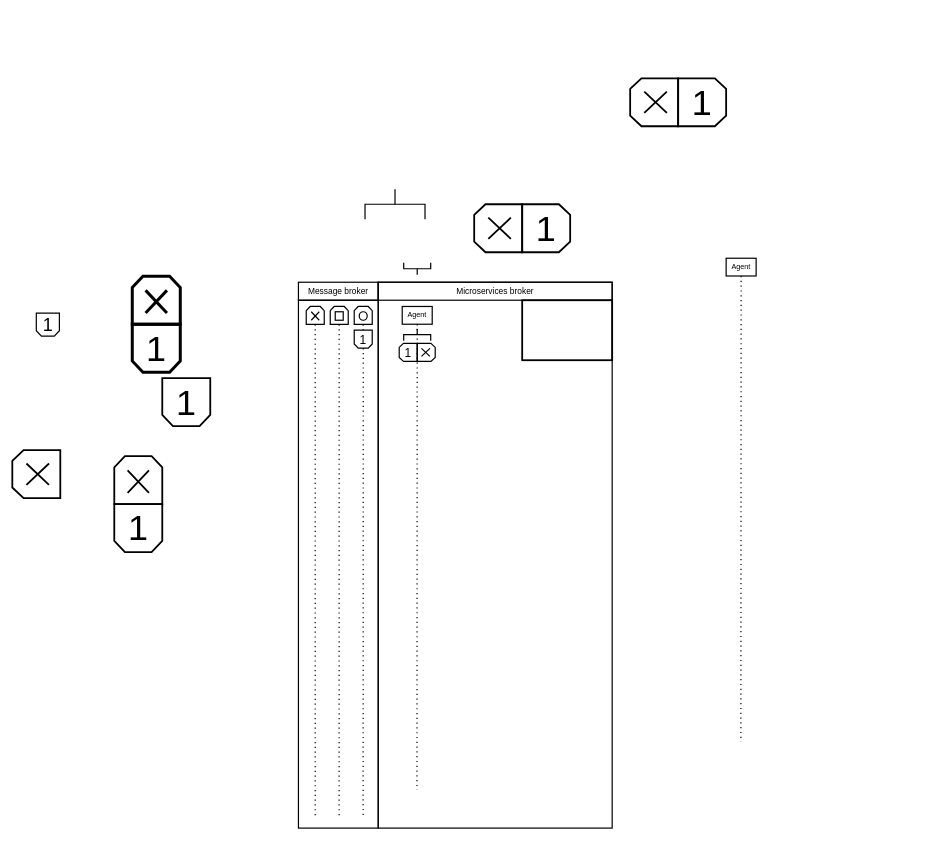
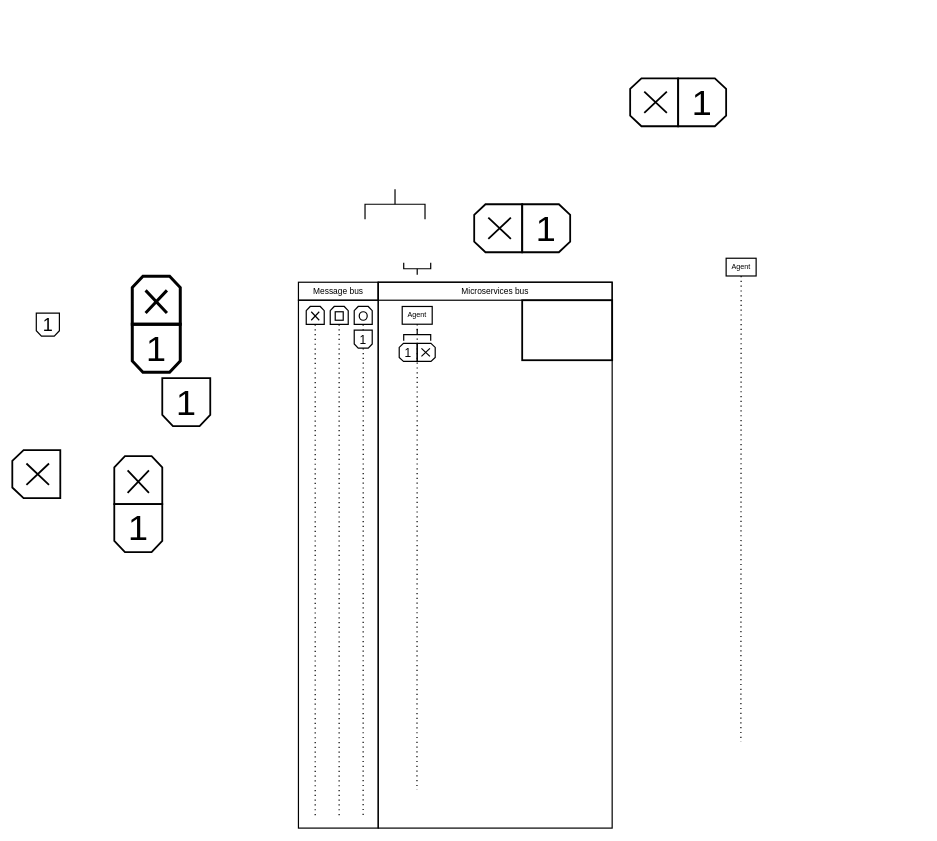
- <mxCell id="5" value="&lt;font style=&quot;font-size: 14px&quot;&gt;Message broker&lt;/font&gt;" style="rounded=0;whiteSpace=wrap;html=1;strokeColor=default;strokeWidth=2;fillColor=none;align=center;verticalAlign=middle;" vertex="1" parent="1"><mxGeometry x="497" y="470" width="133" height="30" as="geometry" /></mxCell>
+ <mxCell id="5" value="&lt;font style=&quot;font-size: 14px&quot;&gt;Message bus&lt;/font&gt;" style="rounded=0;whiteSpace=wrap;html=1;strokeColor=default;strokeWidth=2;fillColor=none;align=center;verticalAlign=middle;" vertex="1" parent="1"><mxGeometry x="497" y="470" width="133" height="30" as="geometry" /></mxCell>
- <mxCell id="12" value="&lt;font style=&quot;font-size: 14px&quot;&gt;Microservices broker&lt;/font&gt;" style="rounded=0;whiteSpace=wrap;html=1;strokeColor=default;strokeWidth=2;fillColor=none;align=center;verticalAlign=middle;" vertex="1" parent="1"><mxGeometry x="630" y="470" width="390" height="30" as="geometry" /></mxCell>
+ <mxCell id="12" value="&lt;font style=&quot;font-size: 14px&quot;&gt;Microservices bus&lt;/font&gt;" style="rounded=0;whiteSpace=wrap;html=1;strokeColor=default;strokeWidth=2;fillColor=none;align=center;verticalAlign=middle;" vertex="1" parent="1"><mxGeometry x="630" y="470" width="390" height="30" as="geometry" /></mxCell>
